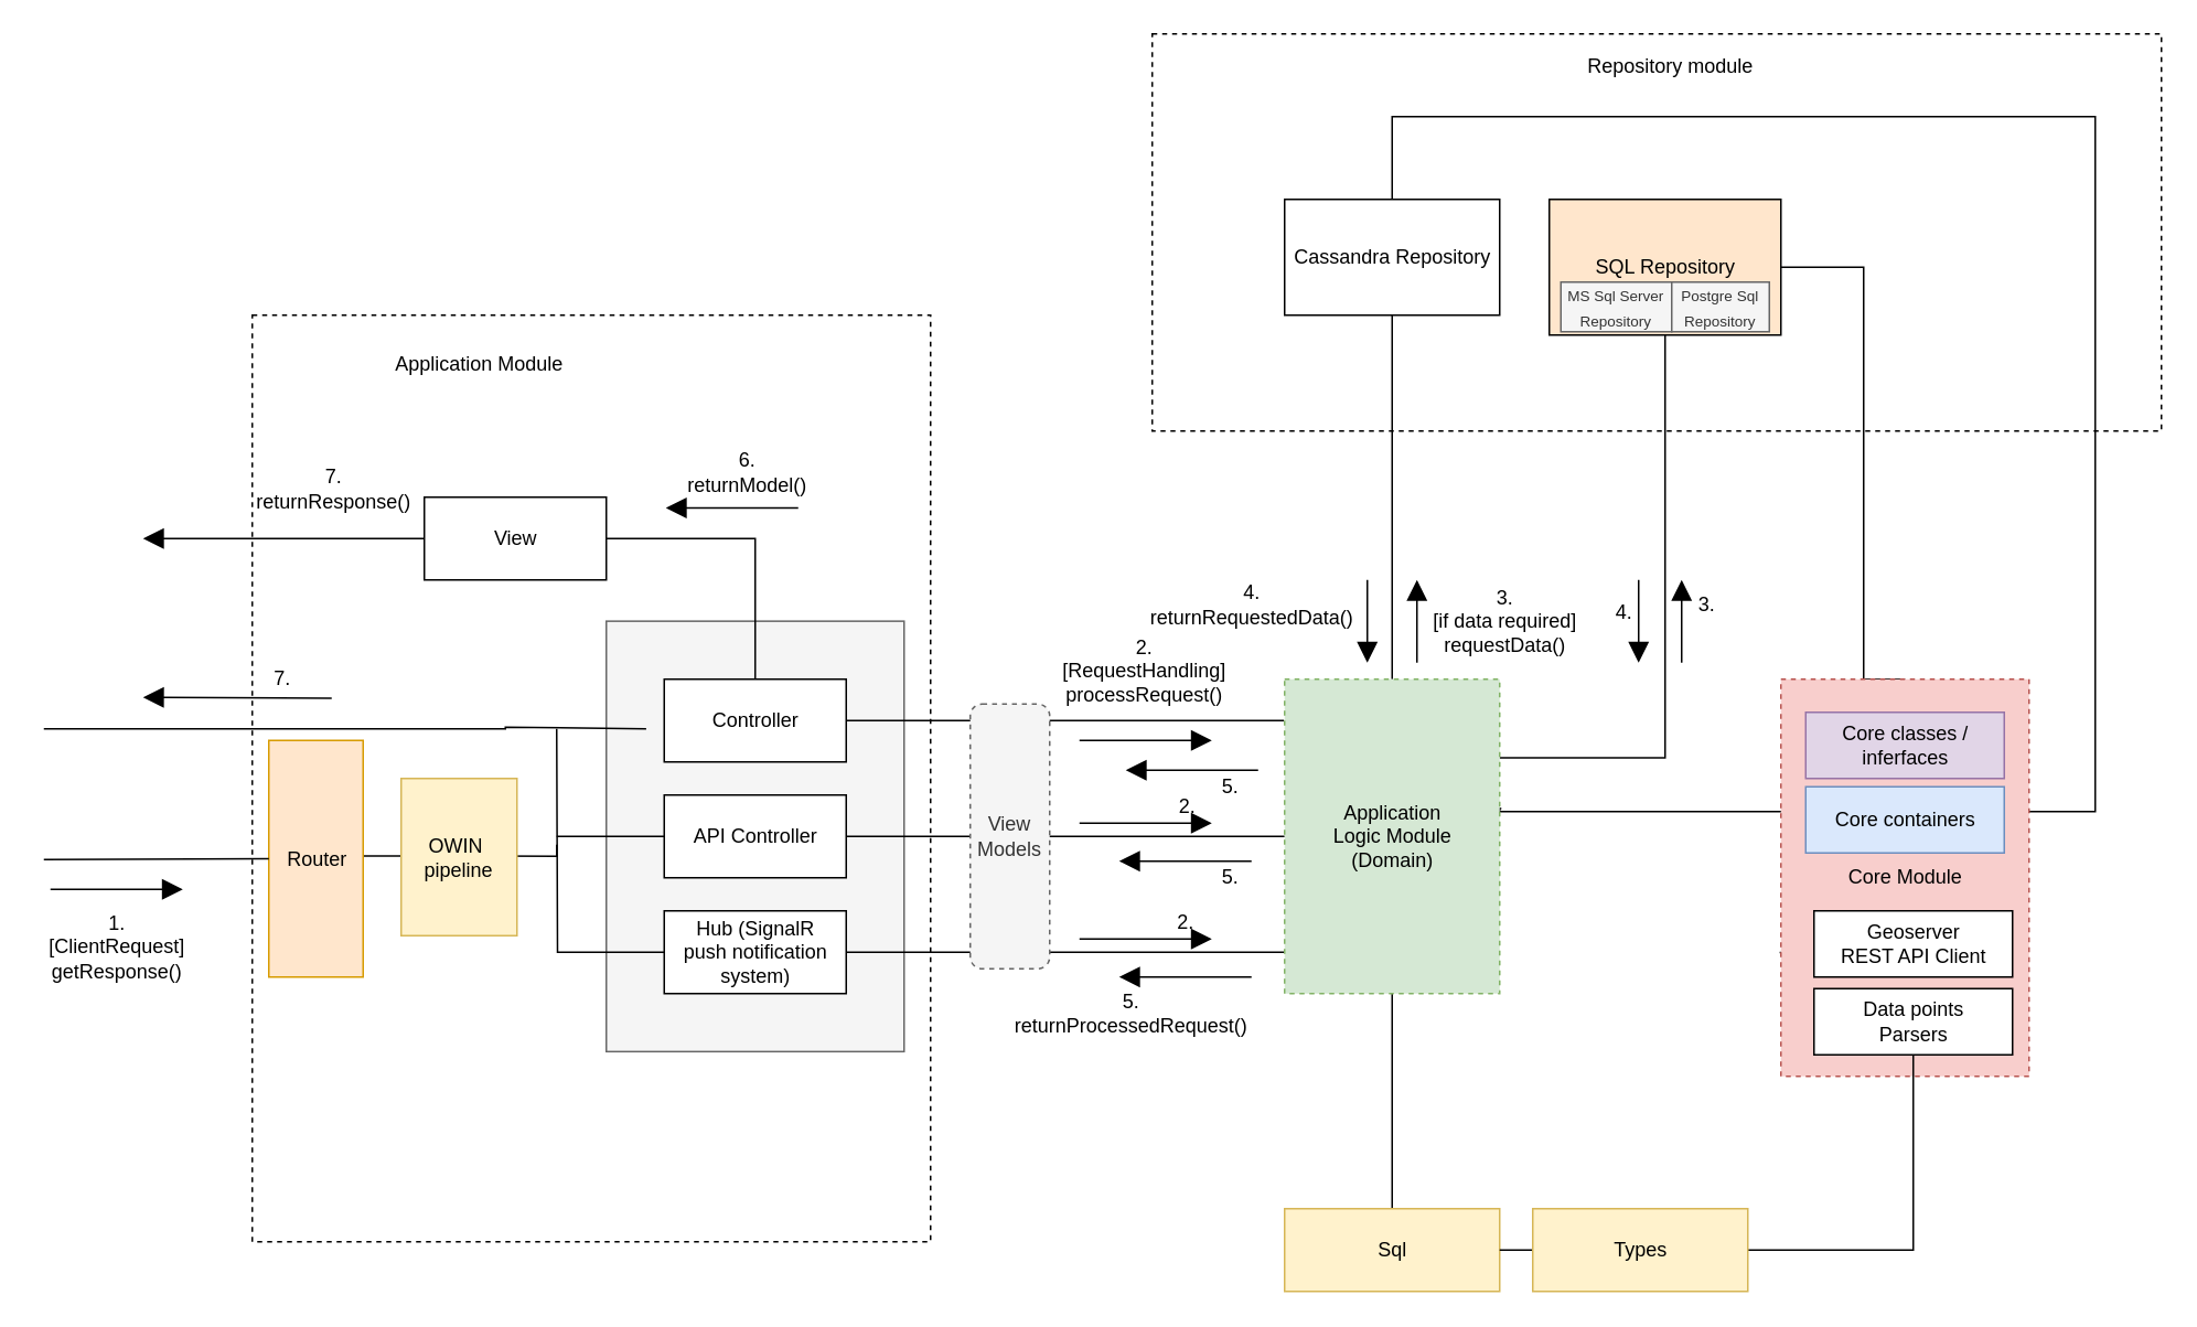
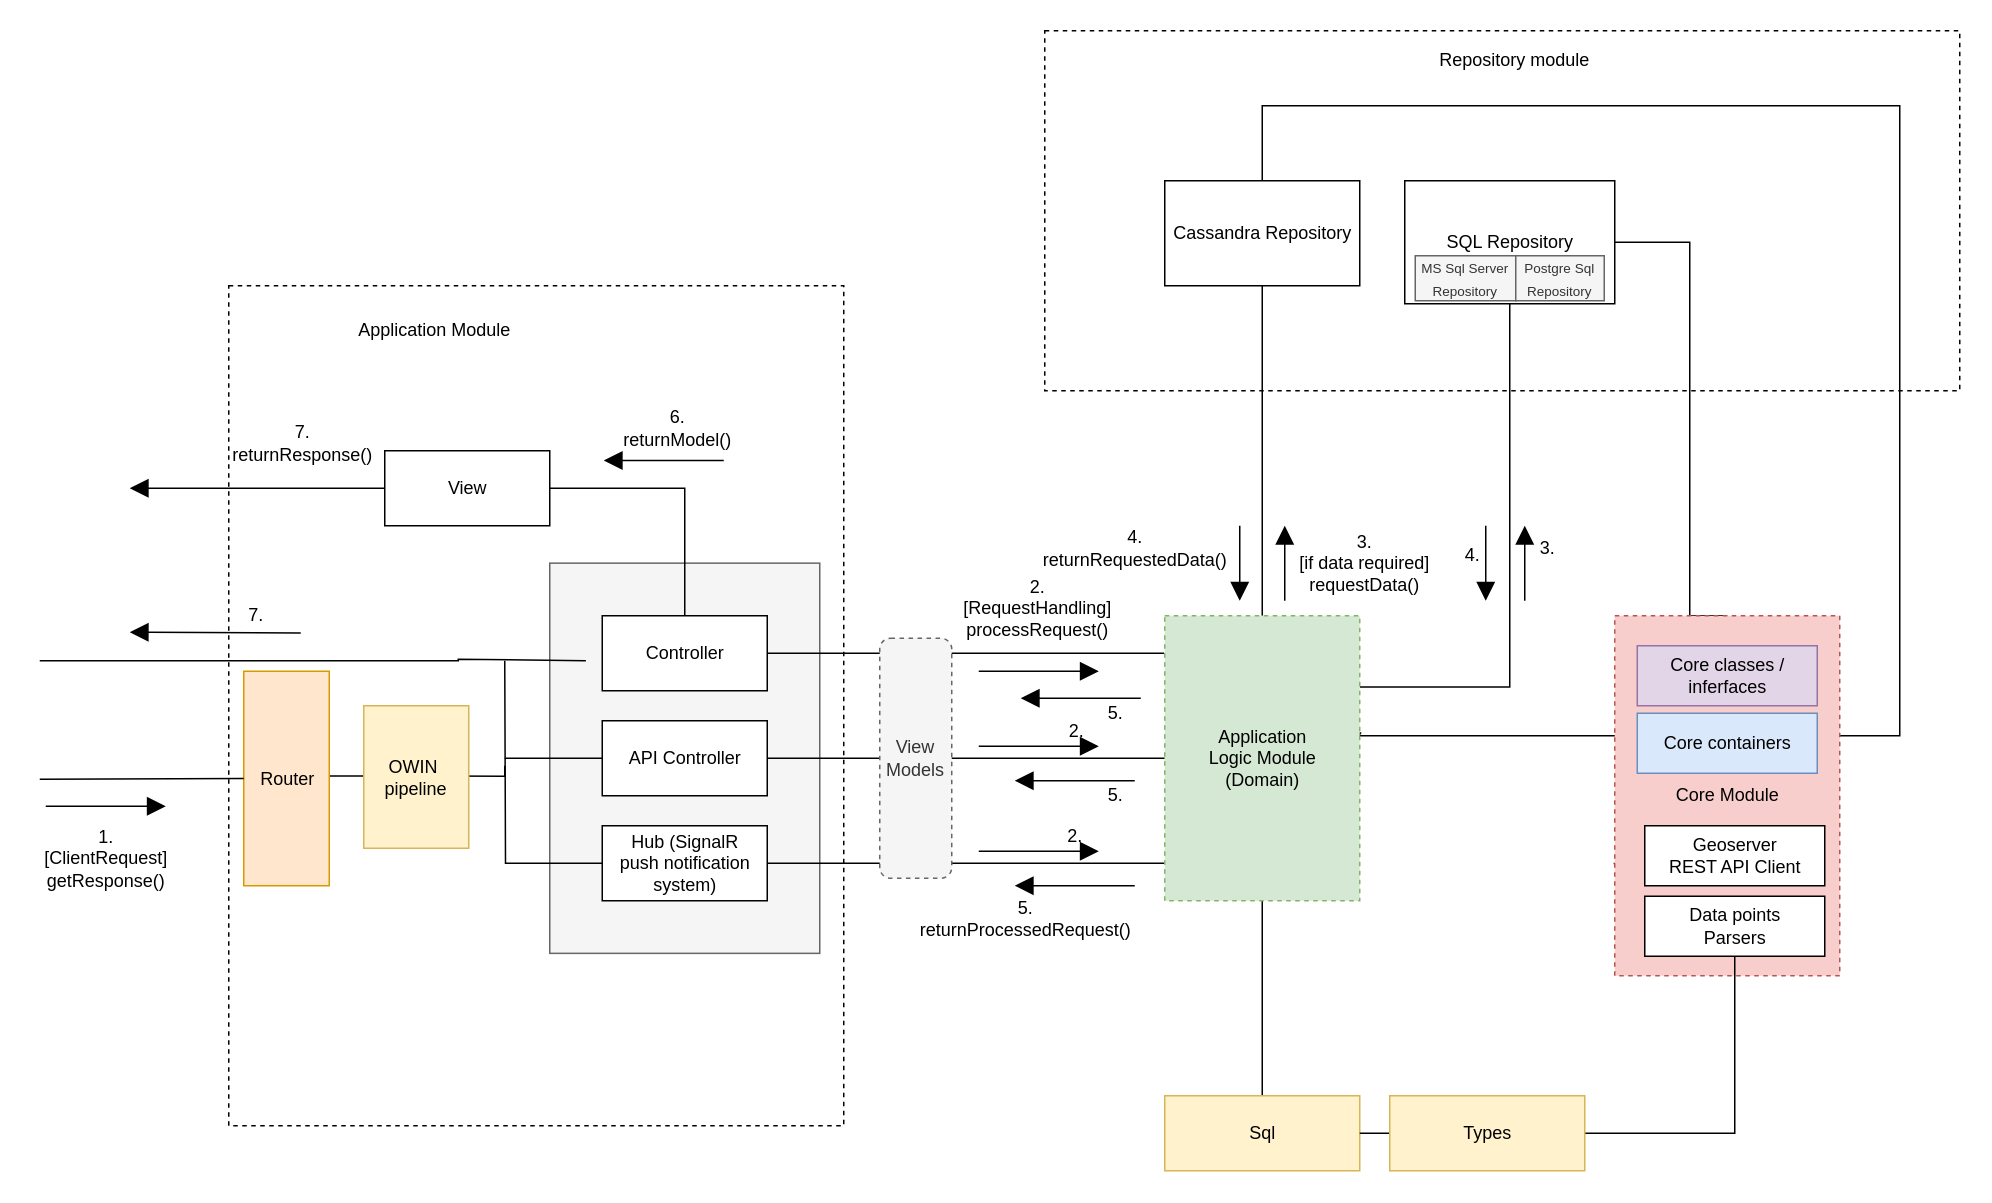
- <mxCell id="21" value="SQL Repository" style="html=1;fillColor=#ffe6cc;" parent="1" vertex="1"><mxGeometry x="936" y="120" width="140" height="82" as="geometry" /></mxCell>
+ <mxCell id="21" value="SQL Repository" style="html=1;" parent="1" vertex="1"><mxGeometry x="936" y="120" width="140" height="82" as="geometry" /></mxCell>
